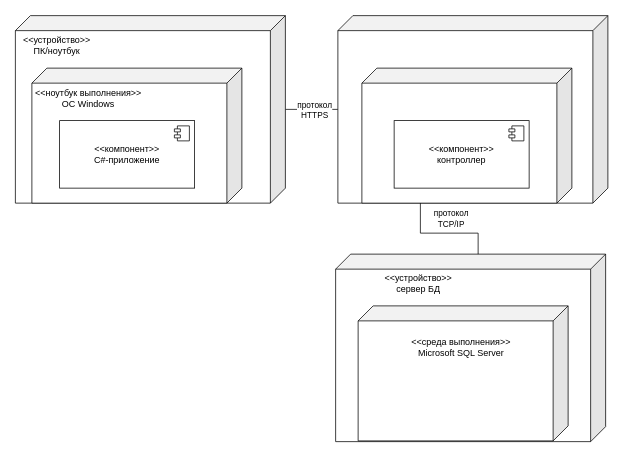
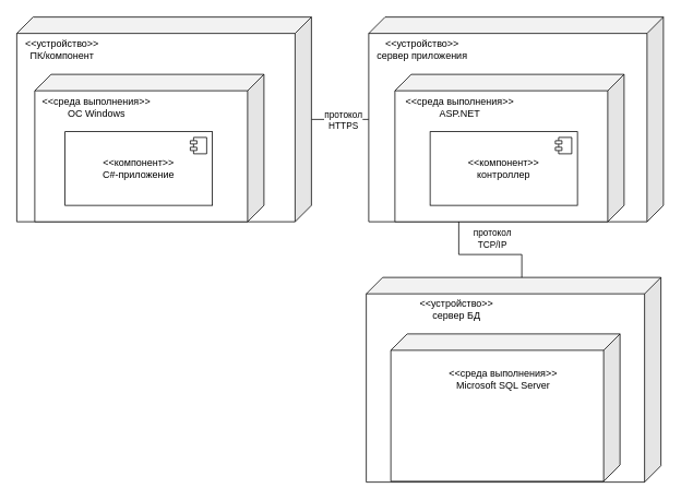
- <mxCell id="5" value="&amp;lt;&amp;lt;устройство&amp;gt;&amp;gt;&lt;br&gt;ПК/ноутбук" style="text;html=1;align=center;verticalAlign=middle;resizable=0;points=[];autosize=1;strokeColor=none;fillColor=none;" vertex="1" parent="1"><mxGeometry x="20" y="40" width="110" height="40" as="geometry" /></mxCell>
+ <mxCell id="5" value="&amp;lt;&amp;lt;устройство&amp;gt;&amp;gt;&lt;br&gt;ПК/компонент" style="text;html=1;align=center;verticalAlign=middle;resizable=0;points=[];autosize=1;strokeColor=none;fillColor=none;" vertex="1" parent="1"><mxGeometry x="20" y="40" width="110" height="40" as="geometry" /></mxCell>
+ <mxCell id="11" value="&amp;lt;&amp;lt;устройство&amp;gt;&amp;gt;&lt;br&gt;сервер приложения" style="text;html=1;align=center;verticalAlign=middle;resizable=0;points=[];autosize=1;strokeColor=none;fillColor=none;" vertex="1" parent="1"><mxGeometry x="450" y="40" width="130" height="40" as="geometry" /></mxCell>
- <mxCell id="7" value="&amp;lt;&amp;lt;ноутбук выполнения&amp;gt;&amp;gt;&lt;br&gt;ОС Windows" style="text;html=1;align=center;verticalAlign=middle;resizable=0;points=[];autosize=1;strokeColor=none;fillColor=none;" vertex="1" parent="1"><mxGeometry x="37" y="110" width="160" height="40" as="geometry" /></mxCell>
+ <mxCell id="7" value="&amp;lt;&amp;lt;среда выполнения&amp;gt;&amp;gt;&lt;br&gt;ОС Windows" style="text;html=1;align=center;verticalAlign=middle;resizable=0;points=[];autosize=1;strokeColor=none;fillColor=none;" vertex="1" parent="1"><mxGeometry x="37" y="110" width="160" height="40" as="geometry" /></mxCell>
+ <mxCell id="13" value="&amp;lt;&amp;lt;среда выполнения&amp;gt;&amp;gt;&lt;br&gt;ASP.NET" style="text;html=1;align=center;verticalAlign=middle;resizable=0;points=[];autosize=1;strokeColor=none;fillColor=none;" vertex="1" parent="1"><mxGeometry x="481" y="110" width="160" height="40" as="geometry" /></mxCell>
